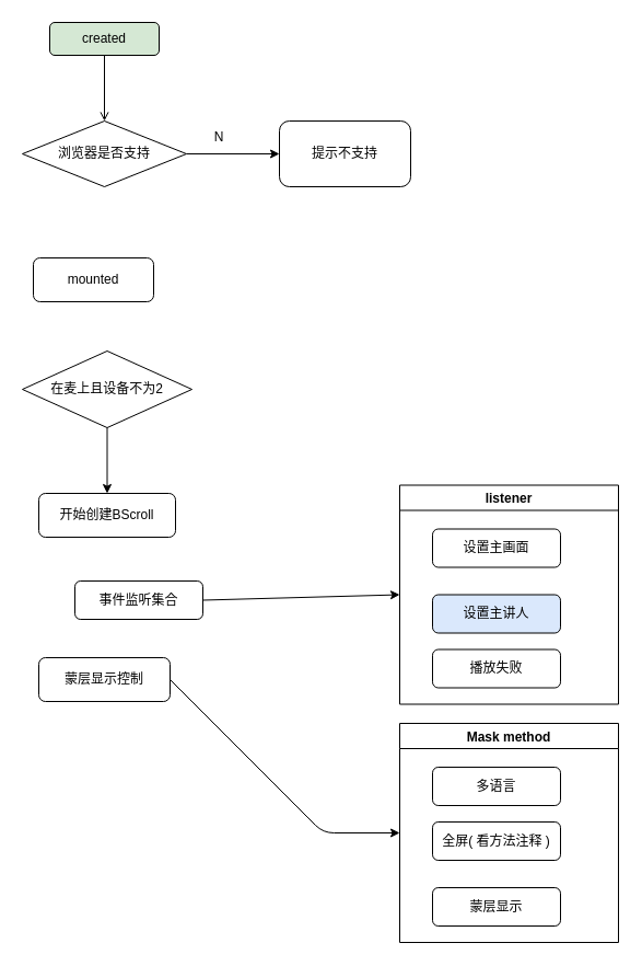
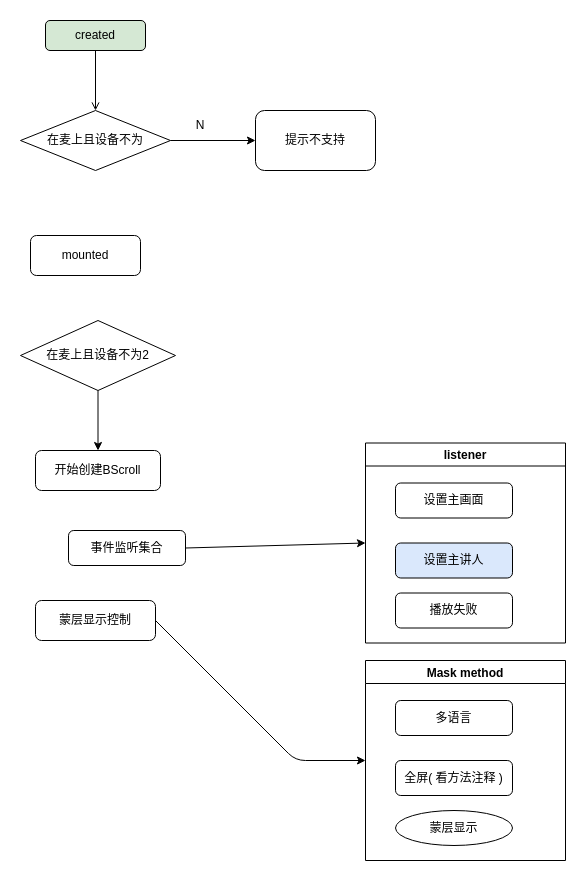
- <mxCell id="5" value="浏览器是否支持" style="rhombus;whiteSpace=wrap;html=1;" vertex="1" parent="1"><mxGeometry x="20" y="110" width="150" height="60" as="geometry" /></mxCell>
+ <mxCell id="5" value="在麦上且设备不为" style="rhombus;whiteSpace=wrap;html=1;" vertex="1" parent="1"><mxGeometry x="20" y="110" width="150" height="60" as="geometry" /></mxCell>
- <mxCell id="20" value="全屏( 看方法注释 )" style="rounded=1;whiteSpace=wrap;html=1;" vertex="1" parent="18"><mxGeometry x="30" y="90" width="117" height="35" as="geometry" /></mxCell>
+ <mxCell id="20" value="全屏( 看方法注释 )" style="rounded=1;whiteSpace=wrap;html=1;" vertex="1" parent="18"><mxGeometry x="30" y="100" width="117" height="35" as="geometry" /></mxCell>
- <mxCell id="21" value="蒙层显示" style="rounded=1;whiteSpace=wrap;html=1;" vertex="1" parent="18"><mxGeometry x="30" y="150" width="117" height="35" as="geometry" /></mxCell>
+ <mxCell id="21" value="蒙层显示" style="ellipse;whiteSpace=wrap;html=1;" vertex="1" parent="18"><mxGeometry x="30" y="150" width="117" height="35" as="geometry" /></mxCell>
